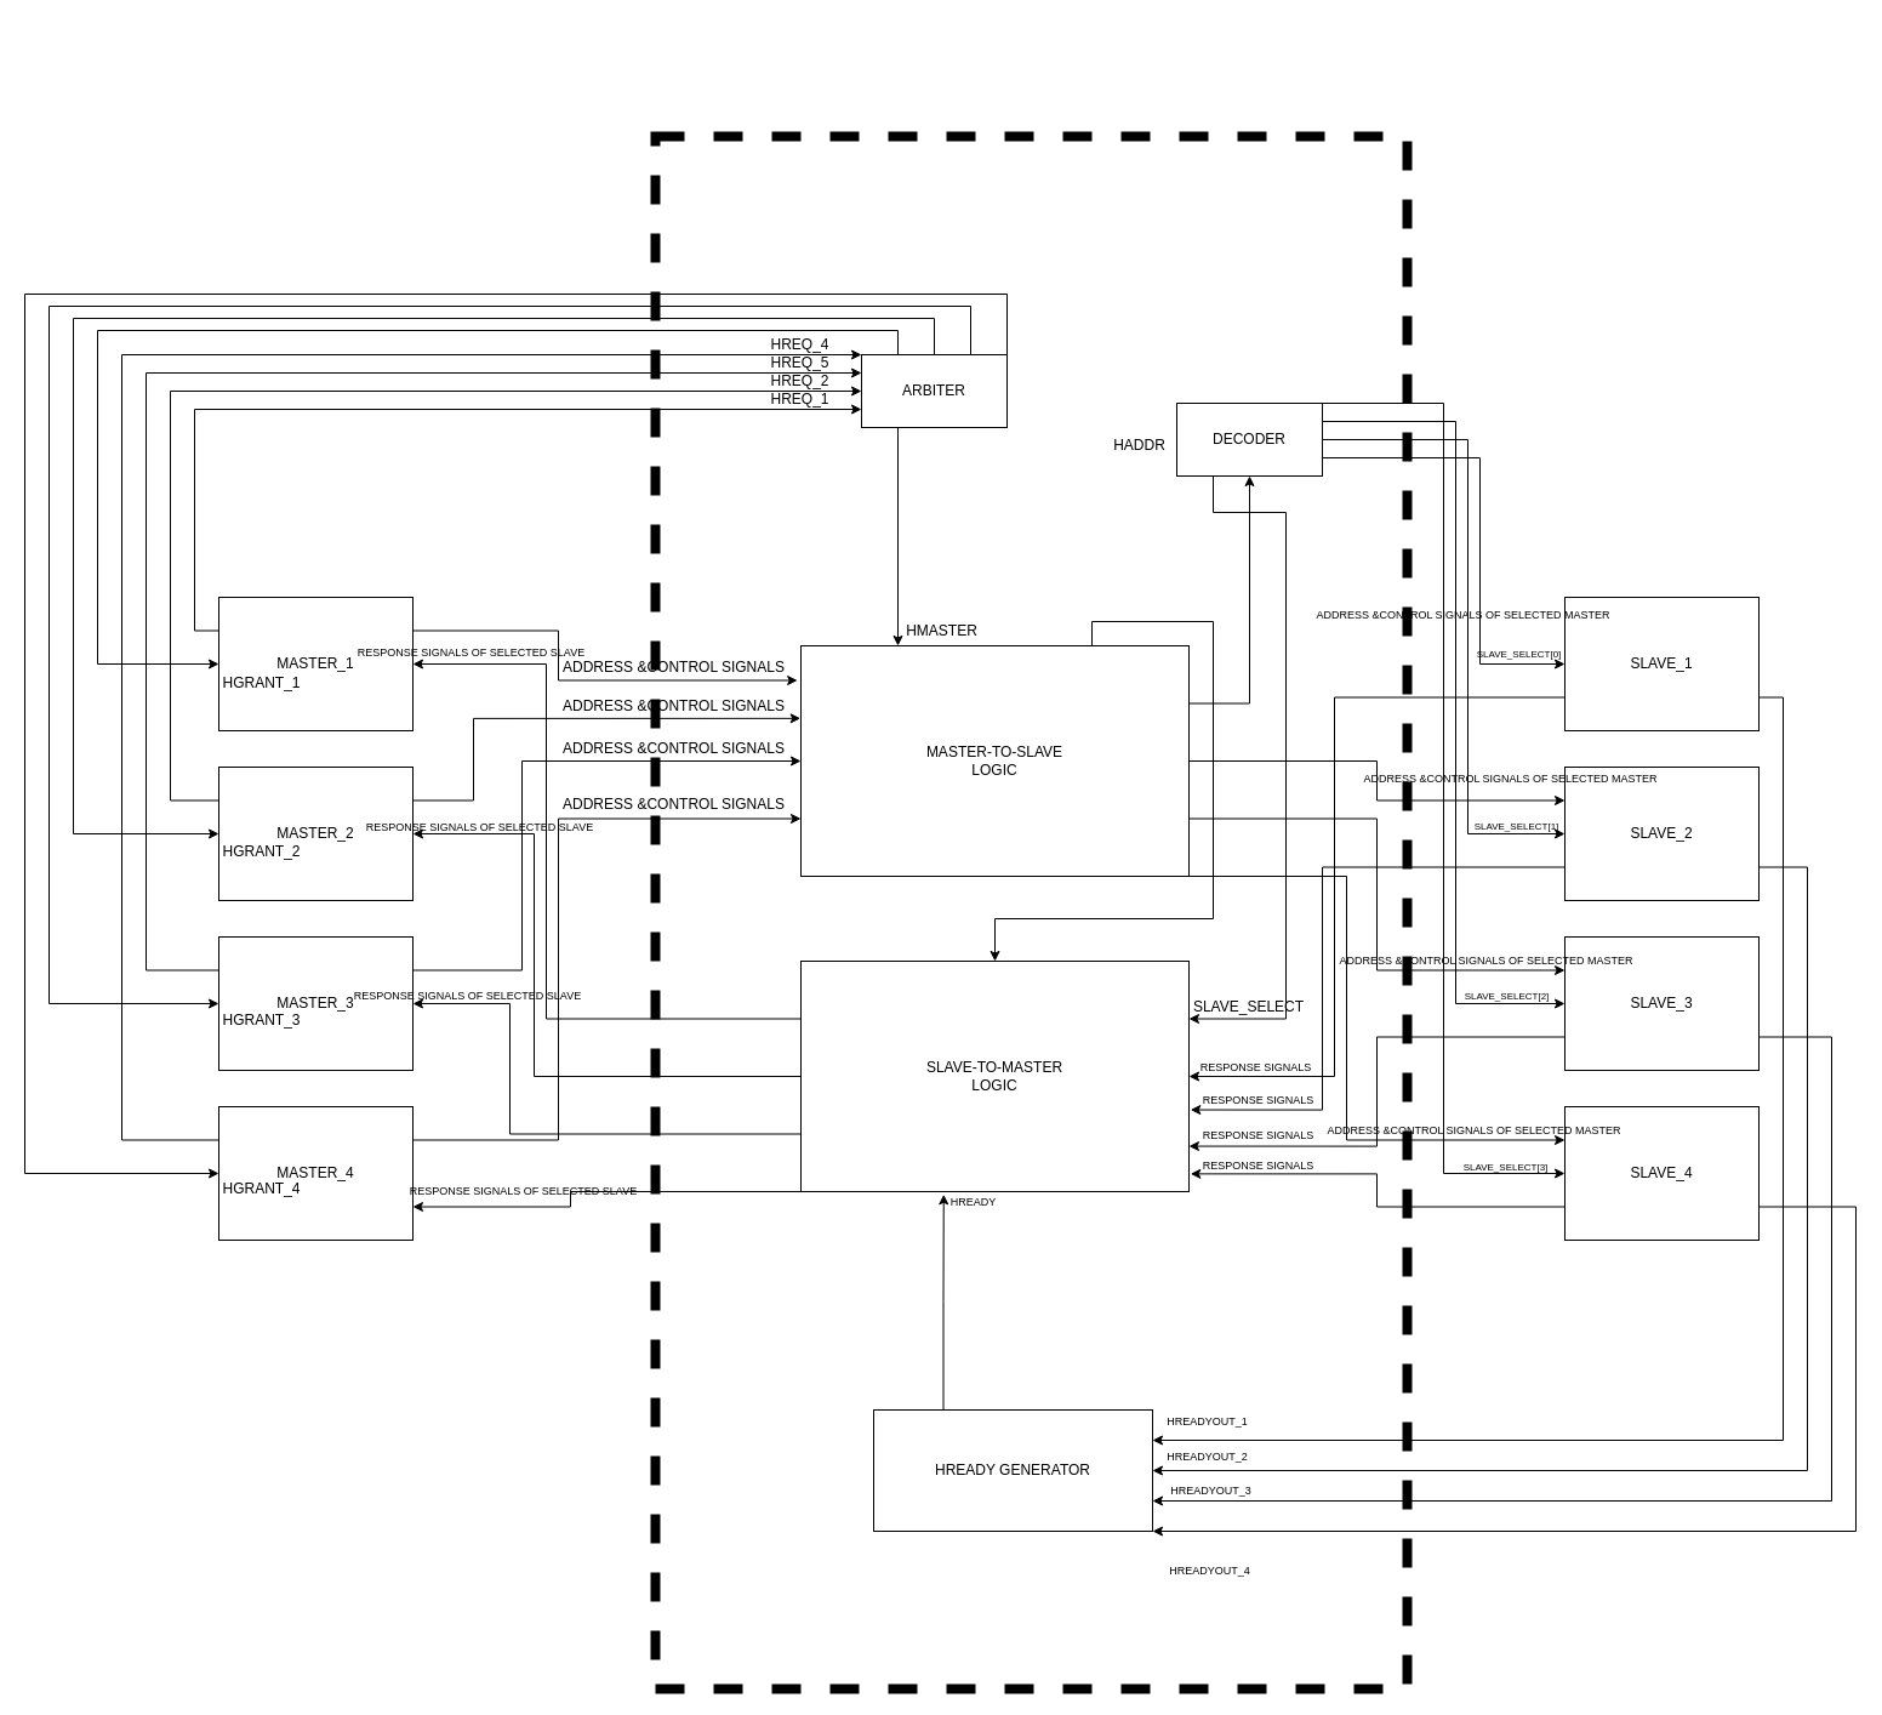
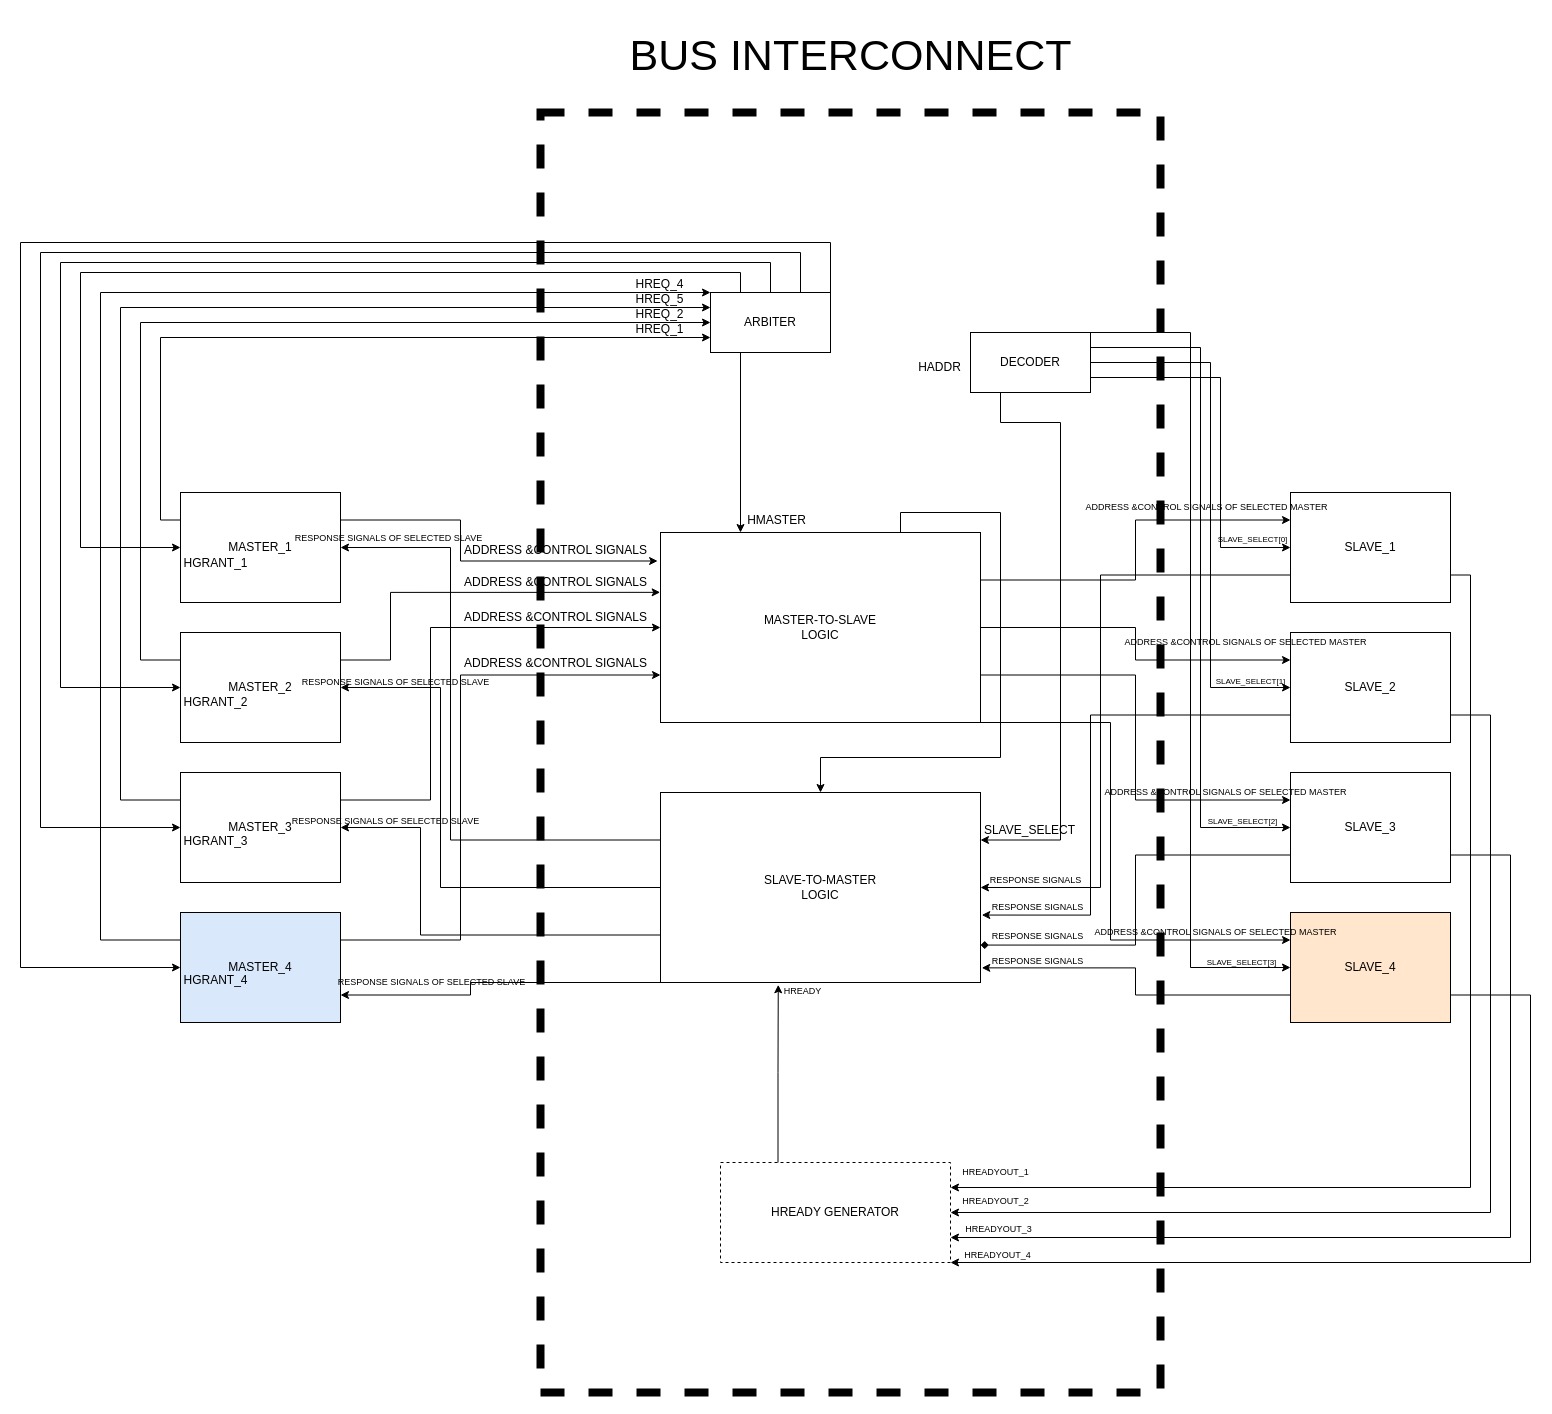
+ <mxCell id="88" value="&lt;font style=&quot;font-size: 43px;&quot;&gt;BUS INTERCONNECT&lt;/font&gt;" style="text;html=1;align=center;verticalAlign=middle;resizable=0;points=[];autosize=1;strokeColor=none;fillColor=none;" vertex="1" parent="1"><mxGeometry x="615" y="20" width="470" height="70" as="geometry" /></mxCell>
- <mxCell id="20" style="edgeStyle=orthogonalEdgeStyle;rounded=0;orthogonalLoop=1;jettySize=auto;html=1;exitX=1;exitY=0.25;exitDx=0;exitDy=0;" edge="1" parent="1" source="24" target="45"><mxGeometry relative="1" as="geometry" /></mxCell>
+ <mxCell id="20" style="edgeStyle=orthogonalEdgeStyle;rounded=0;orthogonalLoop=1;jettySize=auto;html=1;exitX=1;exitY=0.25;exitDx=0;exitDy=0;entryX=0;entryY=0.25;entryDx=0;entryDy=0;" edge="1" parent="1" source="24" target="33"><mxGeometry relative="1" as="geometry" /></mxCell>
- <mxCell id="77" style="edgeStyle=orthogonalEdgeStyle;rounded=0;orthogonalLoop=1;jettySize=auto;html=1;exitX=0;exitY=0.75;exitDx=0;exitDy=0;entryX=1;entryY=0.803;entryDx=0;entryDy=0;entryPerimeter=0;" edge="1" parent="1" source="37" target="29"><mxGeometry relative="1" as="geometry" /></mxCell>
+ <mxCell id="77" style="edgeStyle=orthogonalEdgeStyle;rounded=0;orthogonalLoop=1;jettySize=auto;html=1;exitX=0;exitY=0.75;exitDx=0;exitDy=0;entryX=1;entryY=0.803;entryDx=0;entryDy=0;entryPerimeter=0;endArrow=diamond;" edge="1" parent="1" source="37" target="29"><mxGeometry relative="1" as="geometry" /></mxCell>
- <mxCell id="12" value="MASTER_4" style="rounded=0;whiteSpace=wrap;html=1;" vertex="1" parent="1"><mxGeometry x="180" y="912" width="160" height="110" as="geometry" /></mxCell>
+ <mxCell id="12" value="MASTER_4" style="rounded=0;whiteSpace=wrap;html=1;fillColor=#dae8fc;" vertex="1" parent="1"><mxGeometry x="180" y="912" width="160" height="110" as="geometry" /></mxCell>
- <mxCell id="39" value="SLAVE_4" style="rounded=0;whiteSpace=wrap;html=1;" vertex="1" parent="1"><mxGeometry x="1290" y="912" width="160" height="110" as="geometry" /></mxCell>
+ <mxCell id="39" value="SLAVE_4" style="rounded=0;whiteSpace=wrap;html=1;fillColor=#ffe6cc;" vertex="1" parent="1"><mxGeometry x="1290" y="912" width="160" height="110" as="geometry" /></mxCell>
- <mxCell id="30" value="HREADY GENERATOR" style="rounded=0;whiteSpace=wrap;html=1;" vertex="1" parent="1"><mxGeometry x="720" y="1162" width="230" height="100" as="geometry" /></mxCell>
+ <mxCell id="30" value="HREADY GENERATOR" style="rounded=0;whiteSpace=wrap;html=1;dashed=1;" vertex="1" parent="1"><mxGeometry x="720" y="1162" width="230" height="100" as="geometry" /></mxCell>
- <mxCell id="46" value="HREADYOUT_4" style="text;html=1;align=center;verticalAlign=middle;resizable=0;points=[];autosize=1;strokeColor=none;fillColor=none;fontSize=9;" vertex="1" parent="1"><mxGeometry x="952" y="1285" width="90" height="20" as="geometry" /></mxCell>
+ <mxCell id="46" value="HREADYOUT_4" style="text;html=1;align=center;verticalAlign=middle;resizable=0;points=[];autosize=1;strokeColor=none;fillColor=none;fontSize=9;" vertex="1" parent="1"><mxGeometry x="952" y="1245" width="90" height="20" as="geometry" /></mxCell>
